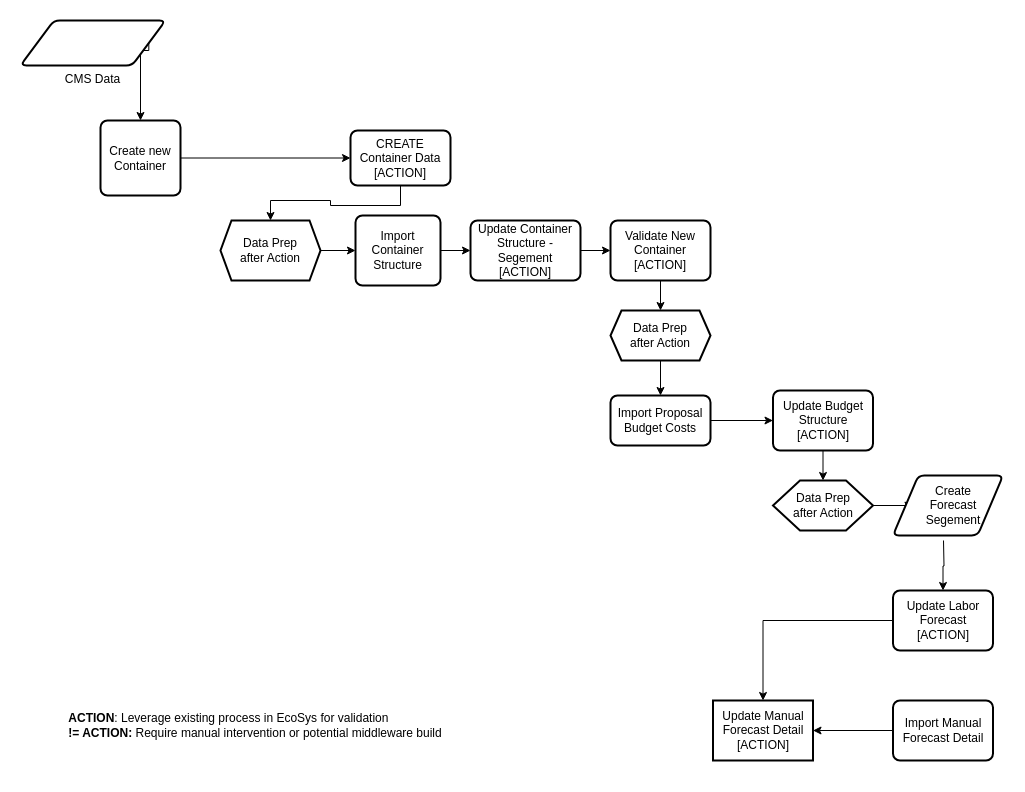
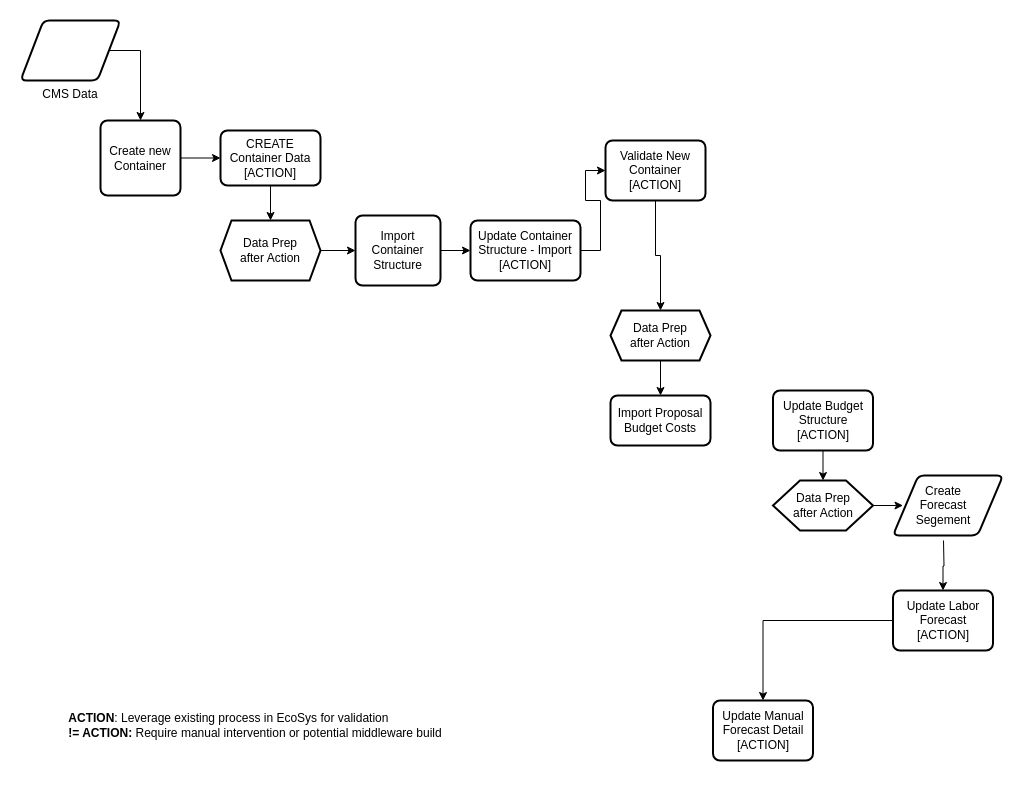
- <mxCell id="3" value="CMS Data" style="verticalLabelPosition=bottom;verticalAlign=top;html=1;strokeWidth=2;shape=parallelogram;perimeter=parallelogramPerimeter;whiteSpace=wrap;rounded=1;arcSize=12;size=0.23;" parent="1" vertex="1"><mxGeometry x="20" y="20" width="145" height="45" as="geometry" /></mxCell>
+ <mxCell id="3" value="CMS Data" style="verticalLabelPosition=bottom;verticalAlign=top;html=1;strokeWidth=2;shape=parallelogram;perimeter=parallelogramPerimeter;whiteSpace=wrap;rounded=1;arcSize=12;size=0.23;" parent="1" vertex="1"><mxGeometry x="20" y="20" width="100" height="60" as="geometry" /></mxCell>
- <mxCell id="9" value="CREATE Container Data&lt;br&gt;[ACTION]&lt;br&gt;" style="rounded=1;whiteSpace=wrap;html=1;absoluteArcSize=1;arcSize=14;strokeWidth=2;" parent="1" vertex="1"><mxGeometry x="350" y="130" width="100" height="55" as="geometry" /></mxCell>
+ <mxCell id="9" value="CREATE Container Data&lt;br&gt;[ACTION]&lt;br&gt;" style="rounded=1;whiteSpace=wrap;html=1;absoluteArcSize=1;arcSize=14;strokeWidth=2;" parent="1" vertex="1"><mxGeometry x="220" y="130" width="100" height="55" as="geometry" /></mxCell>
- <mxCell id="14" value="Update Container Structure - Segement&lt;br&gt;[ACTION]&lt;br&gt;" style="rounded=1;whiteSpace=wrap;html=1;absoluteArcSize=1;arcSize=14;strokeWidth=2;" parent="1" vertex="1"><mxGeometry x="470" y="220" width="110" height="60" as="geometry" /></mxCell>
+ <mxCell id="14" value="Update Container Structure - Import&lt;br&gt;[ACTION]&lt;br&gt;" style="rounded=1;whiteSpace=wrap;html=1;absoluteArcSize=1;arcSize=14;strokeWidth=2;" parent="1" vertex="1"><mxGeometry x="470" y="220" width="110" height="60" as="geometry" /></mxCell>
- <mxCell id="20" value="Validate New Container&lt;br&gt;[ACTION]&lt;br&gt;" style="rounded=1;whiteSpace=wrap;html=1;absoluteArcSize=1;arcSize=14;strokeWidth=2;" parent="1" vertex="1"><mxGeometry x="610" y="220" width="100" height="60" as="geometry" /></mxCell>
+ <mxCell id="20" value="Validate New Container&lt;br&gt;[ACTION]&lt;br&gt;" style="rounded=1;whiteSpace=wrap;html=1;absoluteArcSize=1;arcSize=14;strokeWidth=2;" parent="1" vertex="1"><mxGeometry x="605" y="140" width="100" height="60" as="geometry" /></mxCell>
- <mxCell id="15" style="edgeStyle=orthogonalEdgeStyle;rounded=0;orthogonalLoop=1;jettySize=auto;html=1;exitX=1;exitY=0.5;exitDx=0;exitDy=0;entryX=0;entryY=0.5;entryDx=0;entryDy=0;" parent="1" source="16" target="18" edge="1"><mxGeometry relative="1" as="geometry" /></mxCell>
- <mxCell id="26" value="Create Forecast Segement" style="text;html=1;strokeColor=none;fillColor=none;align=center;verticalAlign=middle;whiteSpace=wrap;rounded=0;" parent="1" vertex="1"><mxGeometry x="912.5" y="495" width="80" height="20" as="geometry" /></mxCell>
+ <mxCell id="26" value="Create Forecast Segement" style="text;html=1;strokeColor=none;fillColor=none;align=center;verticalAlign=middle;whiteSpace=wrap;rounded=0;" parent="1" vertex="1"><mxGeometry x="902.5" y="495" width="80" height="20" as="geometry" /></mxCell>
- <mxCell id="31" value="Update Manual Forecast Detail&lt;br&gt;[ACTION]&lt;br&gt;" style="whiteSpace=wrap;html=1;absoluteArcSize=1;arcSize=14;strokeWidth=2;rounded=0;" vertex="1" parent="1"><mxGeometry x="712.5" y="700" width="100" height="60" as="geometry" /></mxCell>
+ <mxCell id="31" value="Update Manual Forecast Detail&lt;br&gt;[ACTION]&lt;br&gt;" style="rounded=1;whiteSpace=wrap;html=1;absoluteArcSize=1;arcSize=14;strokeWidth=2;" vertex="1" parent="1"><mxGeometry x="712.5" y="700" width="100" height="60" as="geometry" /></mxCell>
- <mxCell id="29" value="" style="edgeStyle=orthogonalEdgeStyle;rounded=0;orthogonalLoop=1;jettySize=auto;html=1;" edge="1" parent="1" source="30" target="31"><mxGeometry relative="1" as="geometry" /></mxCell>
- <mxCell id="30" value="Import Manual Forecast Detail&lt;br&gt;" style="rounded=1;whiteSpace=wrap;html=1;absoluteArcSize=1;arcSize=14;strokeWidth=2;" parent="1" vertex="1"><mxGeometry x="892.5" y="700" width="100" height="60" as="geometry" /></mxCell>
